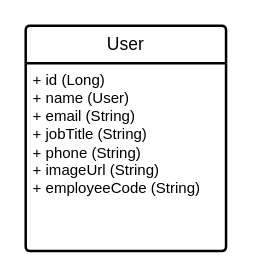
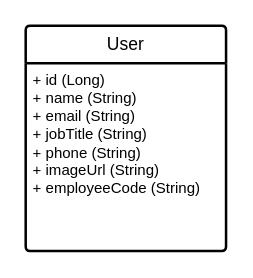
- <mxCell id="3" value="+ id (Long)&lt;br&gt;+ name (User)&lt;br&gt;+ email (String)&lt;br&gt;+ jobTitle (String)&lt;br&gt;+ phone (String)&lt;br&gt;+ imageUrl (String)&lt;br&gt;+ employeeCode (String)" style="align=left;strokeColor=none;fillColor=none;spacingLeft=4;fontSize=12;verticalAlign=top;resizable=0;rotatable=0;part=1;html=1;" vertex="1" parent="2"><mxGeometry y="30" width="160" height="150" as="geometry" /></mxCell>
+ <mxCell id="3" value="+ id (Long)&lt;br&gt;+ name (String)&lt;br&gt;+ email (String)&lt;br&gt;+ jobTitle (String)&lt;br&gt;+ phone (String)&lt;br&gt;+ imageUrl (String)&lt;br&gt;+ employeeCode (String)" style="align=left;strokeColor=none;fillColor=none;spacingLeft=4;fontSize=12;verticalAlign=top;resizable=0;rotatable=0;part=1;html=1;" vertex="1" parent="2"><mxGeometry y="30" width="160" height="150" as="geometry" /></mxCell>
